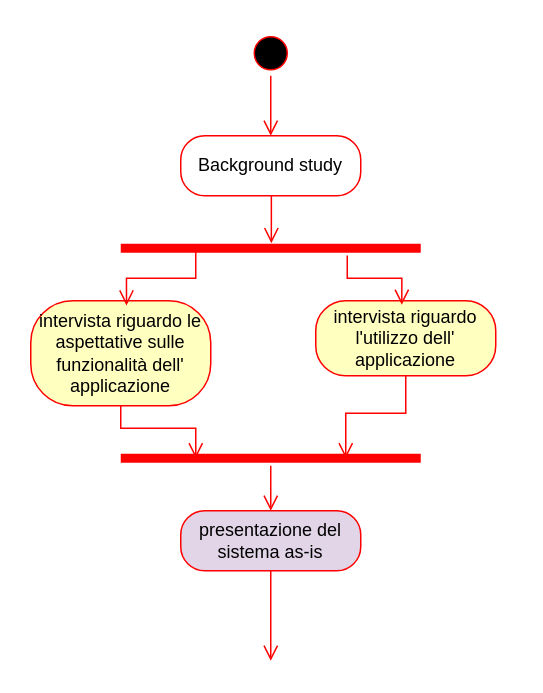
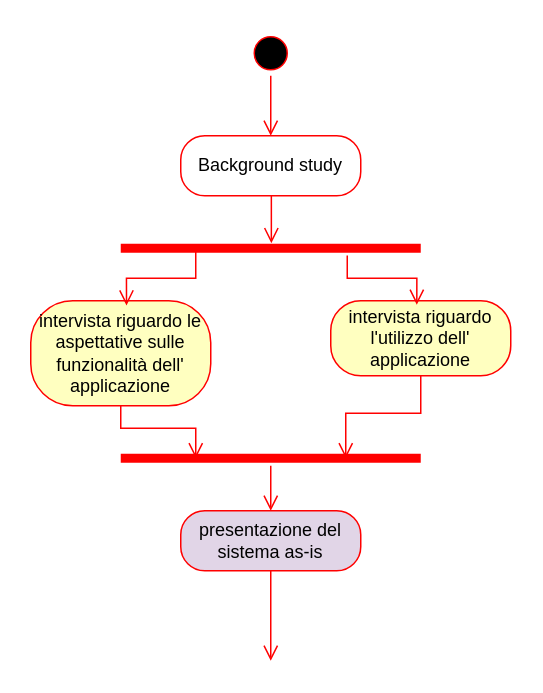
- <mxCell id="9" value="intervista riguardo l'utilizzo dell' applicazione" style="rounded=1;whiteSpace=wrap;html=1;arcSize=40;fontColor=#000000;fillColor=#ffffc0;strokeColor=#ff0000;" vertex="1" parent="1"><mxGeometry x="210" y="200" width="120" height="50" as="geometry" /></mxCell>
+ <mxCell id="9" value="intervista riguardo l'utilizzo dell' applicazione" style="rounded=1;whiteSpace=wrap;html=1;arcSize=40;fontColor=#000000;fillColor=#ffffc0;strokeColor=#ff0000;" vertex="1" parent="1"><mxGeometry x="220" y="200" width="120" height="50" as="geometry" /></mxCell>
